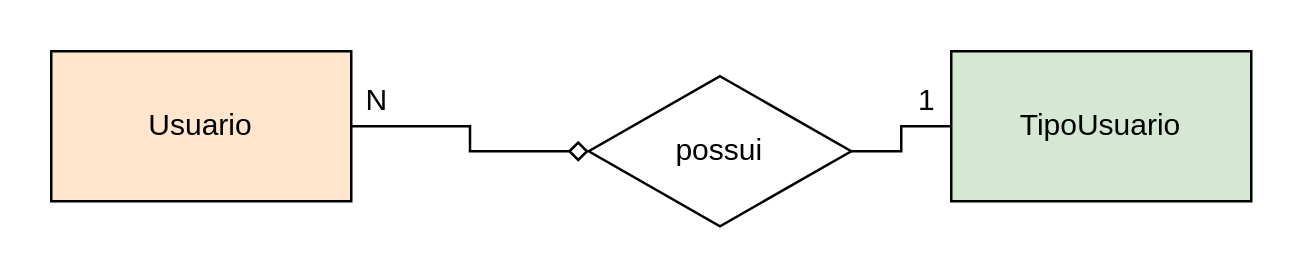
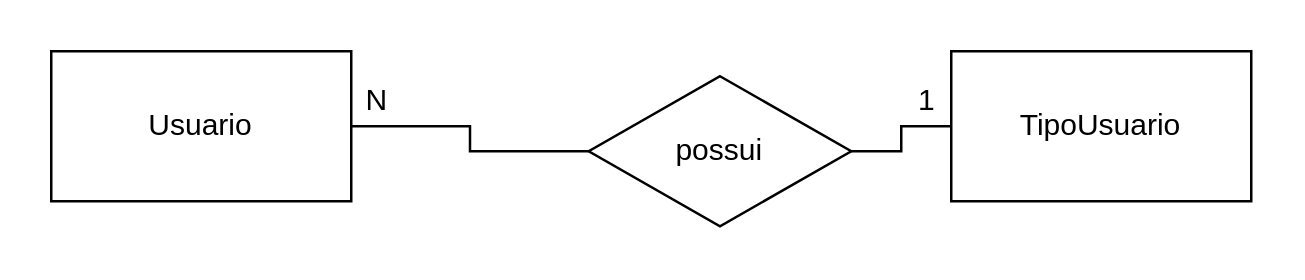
- <mxCell id="3" value="Usuario" style="rounded=0;whiteSpace=wrap;html=1;fillColor=#ffe6cc;" vertex="1" parent="1"><mxGeometry x="20" y="20" width="120" height="60" as="geometry" /></mxCell>
+ <mxCell id="3" value="Usuario" style="rounded=0;whiteSpace=wrap;html=1;" vertex="1" parent="1"><mxGeometry x="20" y="20" width="120" height="60" as="geometry" /></mxCell>
- <mxCell id="4" value="TipoUsuario" style="rounded=0;whiteSpace=wrap;html=1;fillColor=#d5e8d4;" vertex="1" parent="1"><mxGeometry x="380" y="20" width="120" height="60" as="geometry" /></mxCell>
+ <mxCell id="4" value="TipoUsuario" style="rounded=0;whiteSpace=wrap;html=1;" vertex="1" parent="1"><mxGeometry x="380" y="20" width="120" height="60" as="geometry" /></mxCell>
- <mxCell id="2" value="" style="edgeStyle=orthogonalEdgeStyle;rounded=0;orthogonalLoop=1;jettySize=auto;html=1;endArrow=diamond;endFill=0;" edge="1" parent="1" source="3" target="6"><mxGeometry relative="1" as="geometry" /></mxCell>
+ <mxCell id="2" value="" style="edgeStyle=orthogonalEdgeStyle;rounded=0;orthogonalLoop=1;jettySize=auto;html=1;endArrow=none;endFill=0;" edge="1" parent="1" source="3" target="6"><mxGeometry relative="1" as="geometry" /></mxCell>
